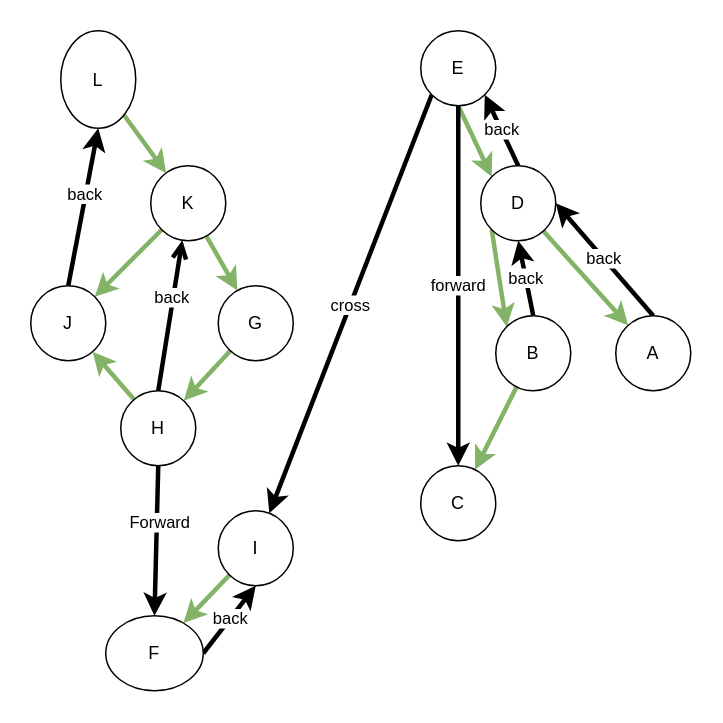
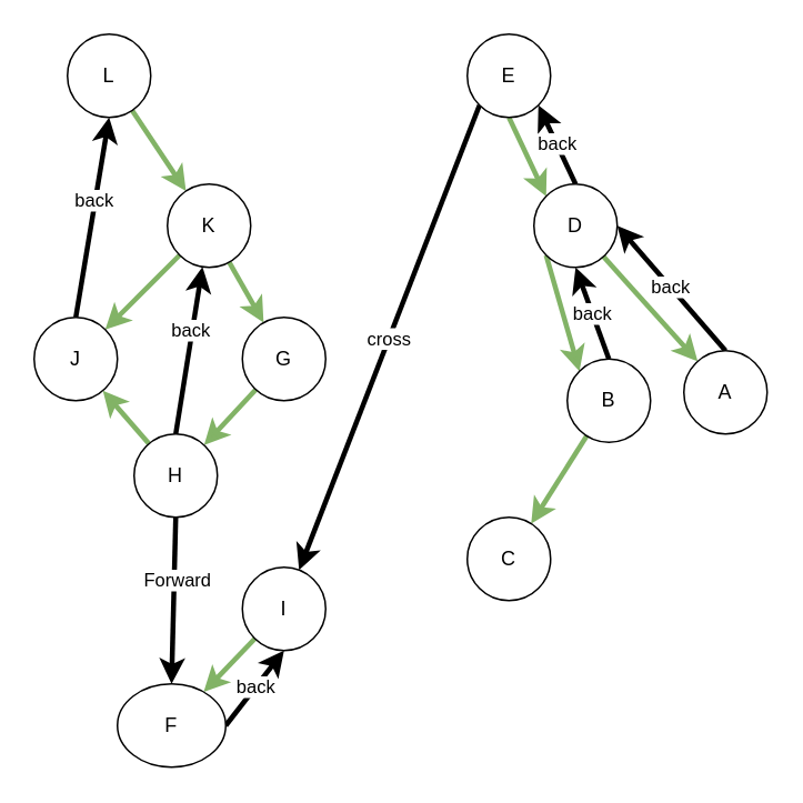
- <mxCell id="3" value="L" style="ellipse;whiteSpace=wrap;html=1;" vertex="1" parent="1"><mxGeometry x="40" y="20" width="50" height="65" as="geometry" /></mxCell>
+ <mxCell id="3" value="L" style="ellipse;whiteSpace=wrap;html=1;" vertex="1" parent="1"><mxGeometry x="40" y="20" width="50" height="50" as="geometry" /></mxCell>
- <mxCell id="12" style="edgeStyle=none;rounded=0;orthogonalLoop=1;jettySize=auto;html=1;exitX=0.5;exitY=0;exitDx=0;exitDy=0;strokeWidth=3;endArrow=open;" edge="1" parent="1" source="17" target="6"><mxGeometry relative="1" as="geometry" /></mxCell>
+ <mxCell id="12" style="edgeStyle=none;rounded=0;orthogonalLoop=1;jettySize=auto;html=1;exitX=0.5;exitY=0;exitDx=0;exitDy=0;strokeWidth=3;" edge="1" parent="1" source="17" target="6"><mxGeometry relative="1" as="geometry" /></mxCell>
- <mxCell id="24" value="forward" style="edgeStyle=none;rounded=0;orthogonalLoop=1;jettySize=auto;html=1;exitX=0.5;exitY=1;exitDx=0;exitDy=0;entryX=0.5;entryY=0;entryDx=0;entryDy=0;strokeWidth=3;" edge="1" parent="1" source="25" target="33"><mxGeometry relative="1" as="geometry" /></mxCell>
- <mxCell id="32" value="B" style="ellipse;whiteSpace=wrap;html=1;" vertex="1" parent="1"><mxGeometry x="330" y="210" width="50" height="50" as="geometry" /></mxCell>
+ <mxCell id="32" value="B" style="ellipse;whiteSpace=wrap;html=1;" vertex="1" parent="1"><mxGeometry x="340" y="215" width="50" height="50" as="geometry" /></mxCell>
